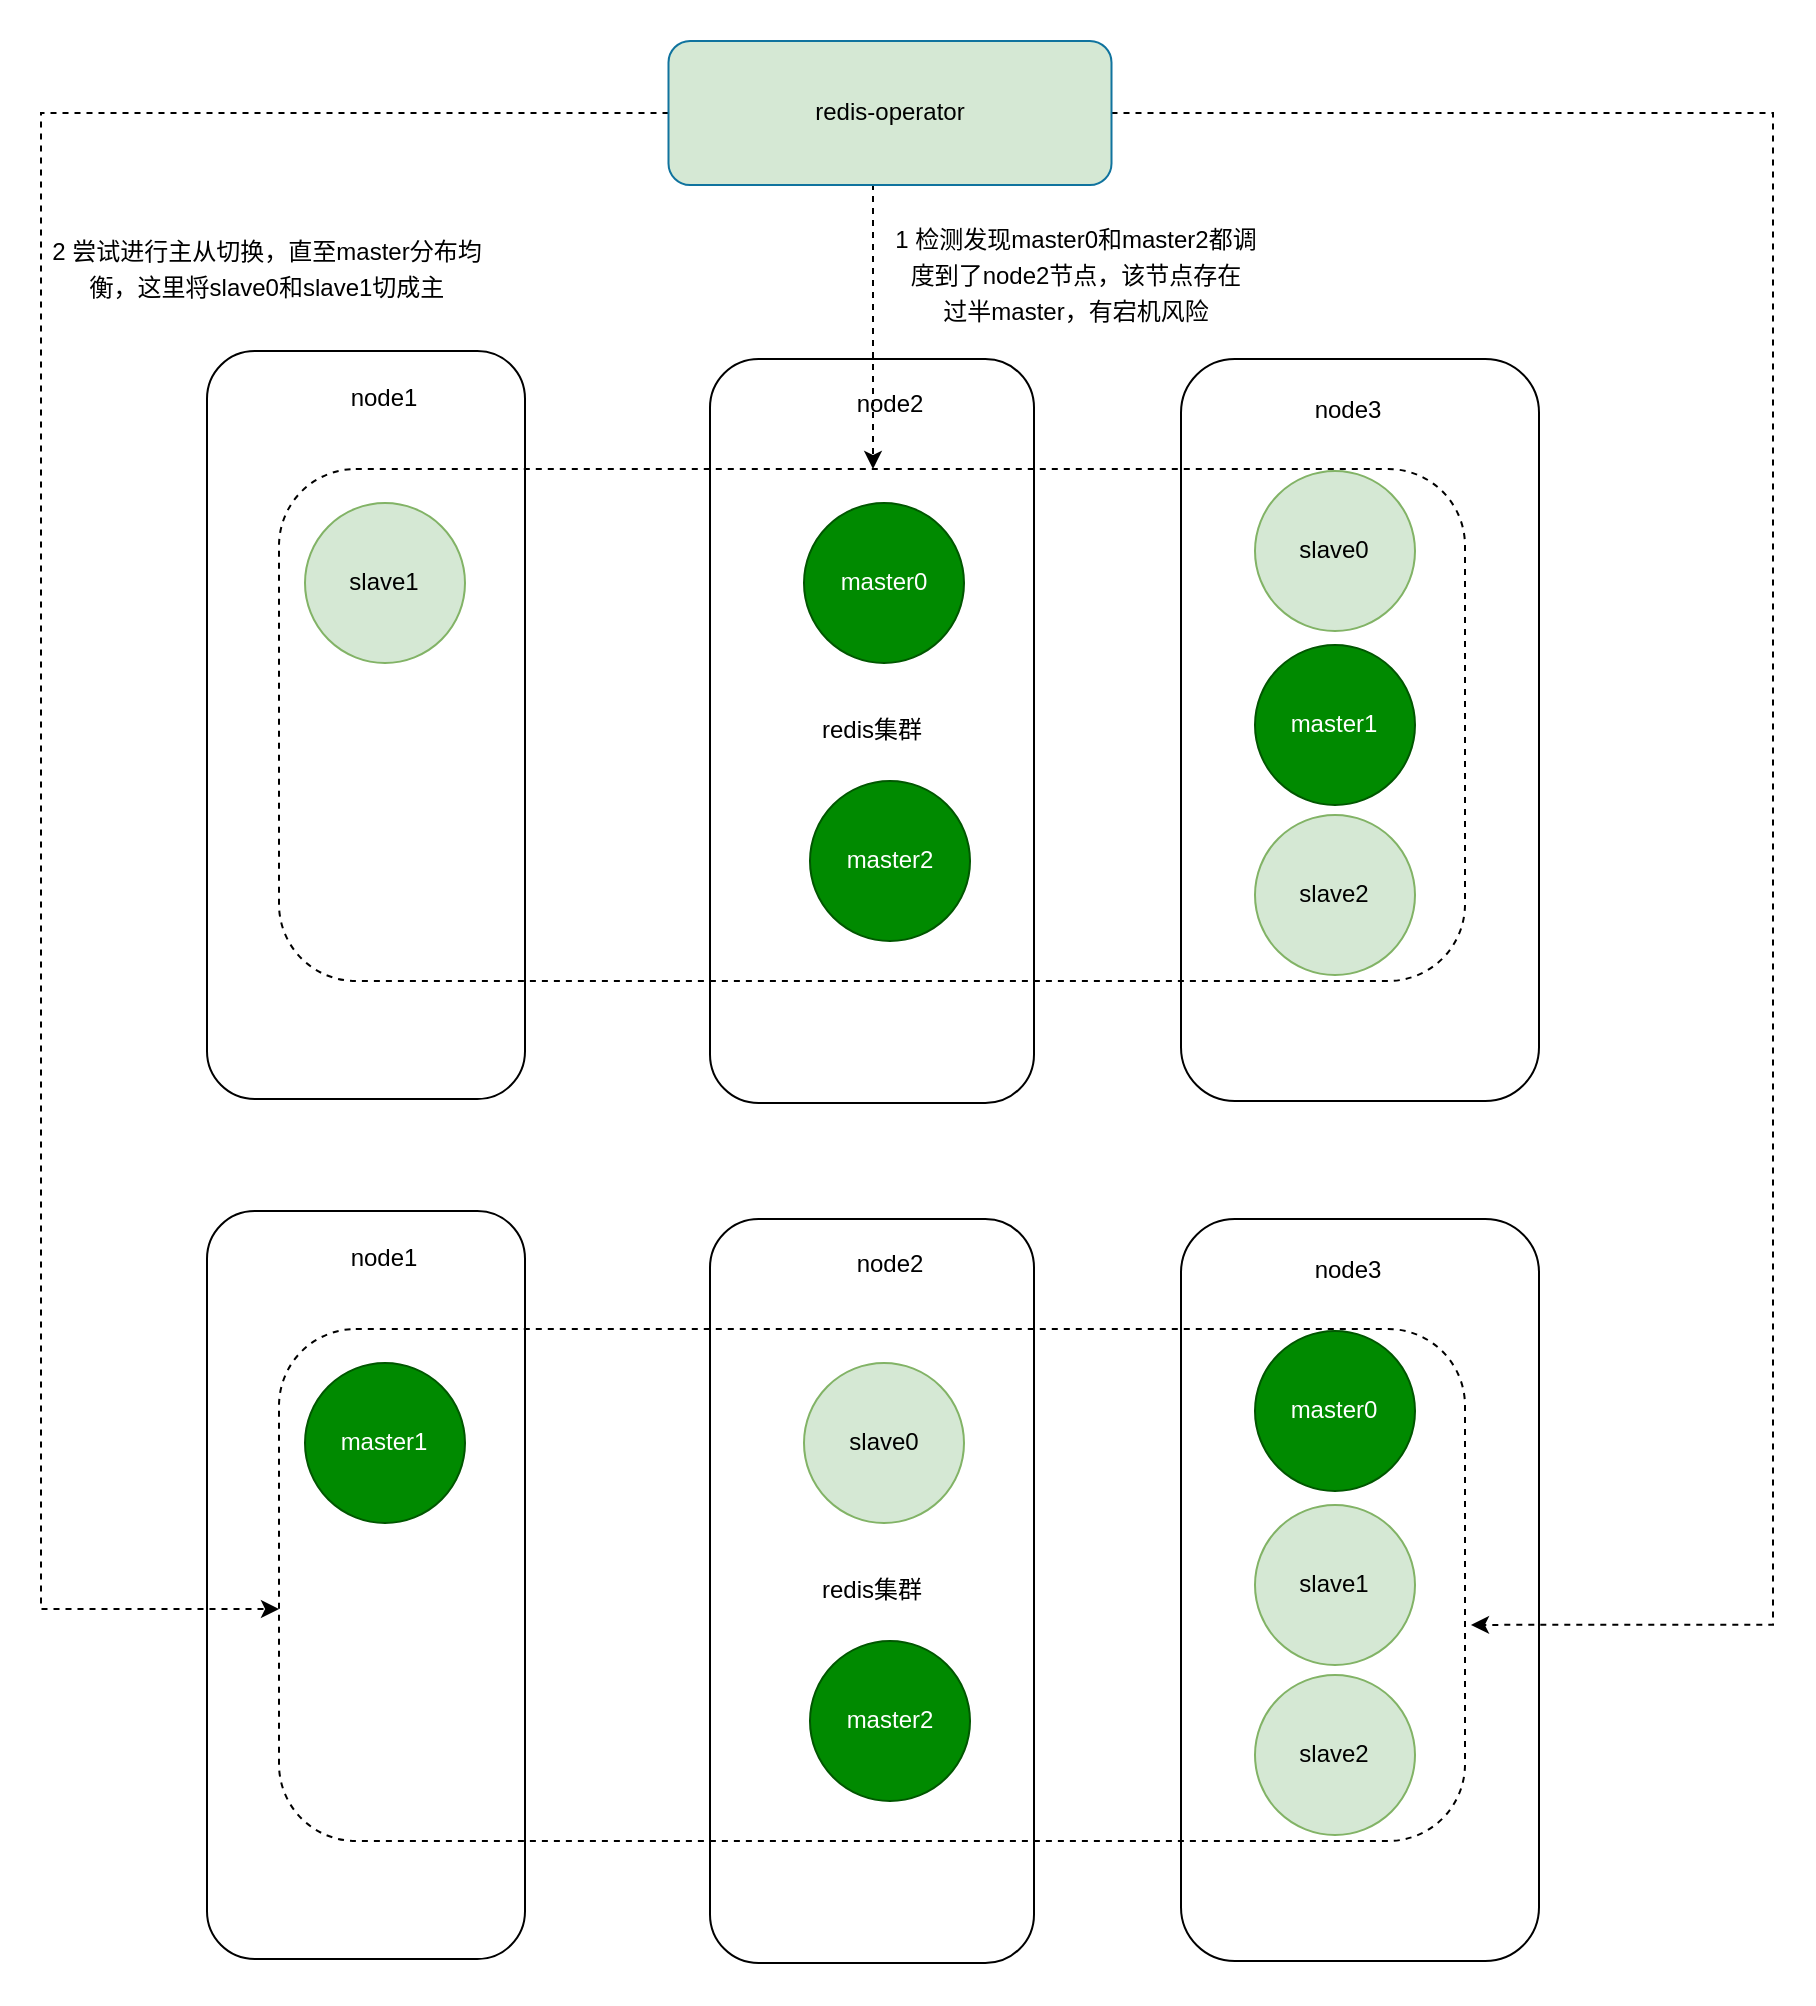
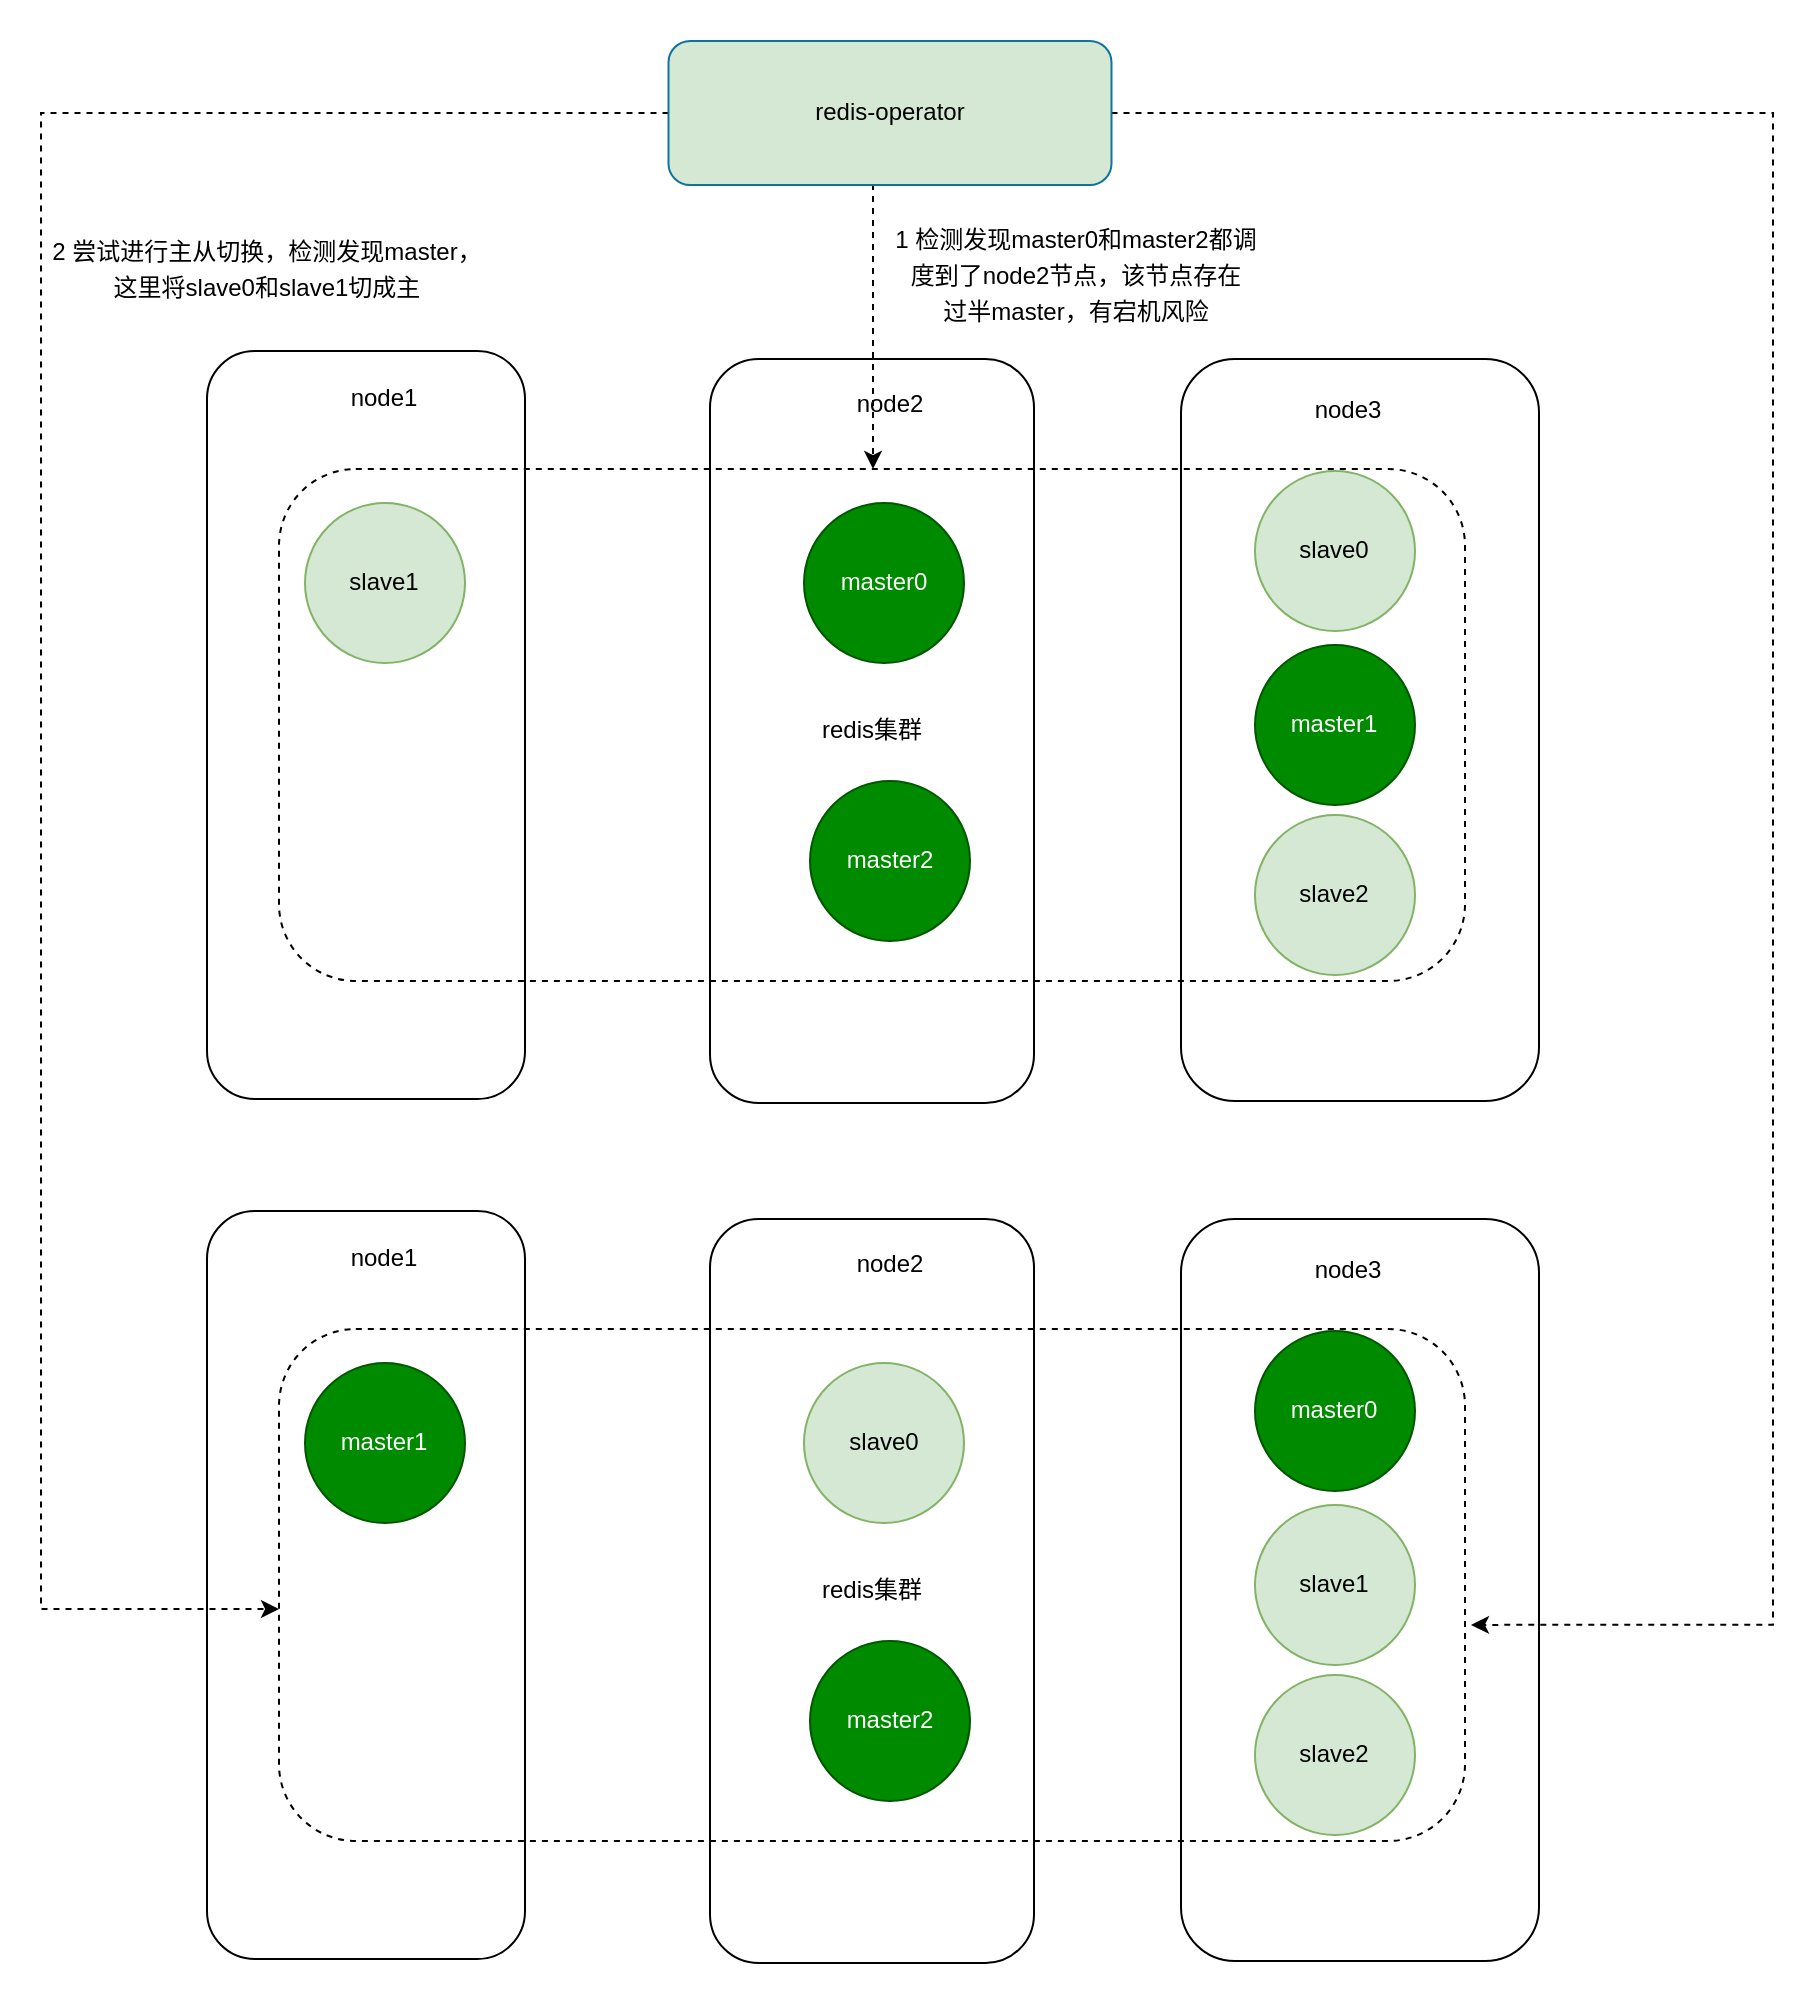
- <mxCell id="33" value="&lt;p style=&quot;line-height: 150%;&quot;&gt;2 尝试进行主从切换，直至master分布均衡，这里将slave0和slave1切成主&lt;/p&gt;" style="text;html=1;strokeColor=none;fillColor=none;align=center;verticalAlign=middle;whiteSpace=wrap;rounded=0;dashed=1;" parent="1" vertex="1"><mxGeometry x="23" y="96" width="221" height="75" as="geometry" /></mxCell>
+ <mxCell id="33" value="&lt;p style=&quot;line-height: 150%;&quot;&gt;2 尝试进行主从切换，检测发现master，这里将slave0和slave1切成主&lt;/p&gt;" style="text;html=1;strokeColor=none;fillColor=none;align=center;verticalAlign=middle;whiteSpace=wrap;rounded=0;dashed=1;" parent="1" vertex="1"><mxGeometry x="23" y="96" width="221" height="75" as="geometry" /></mxCell>
